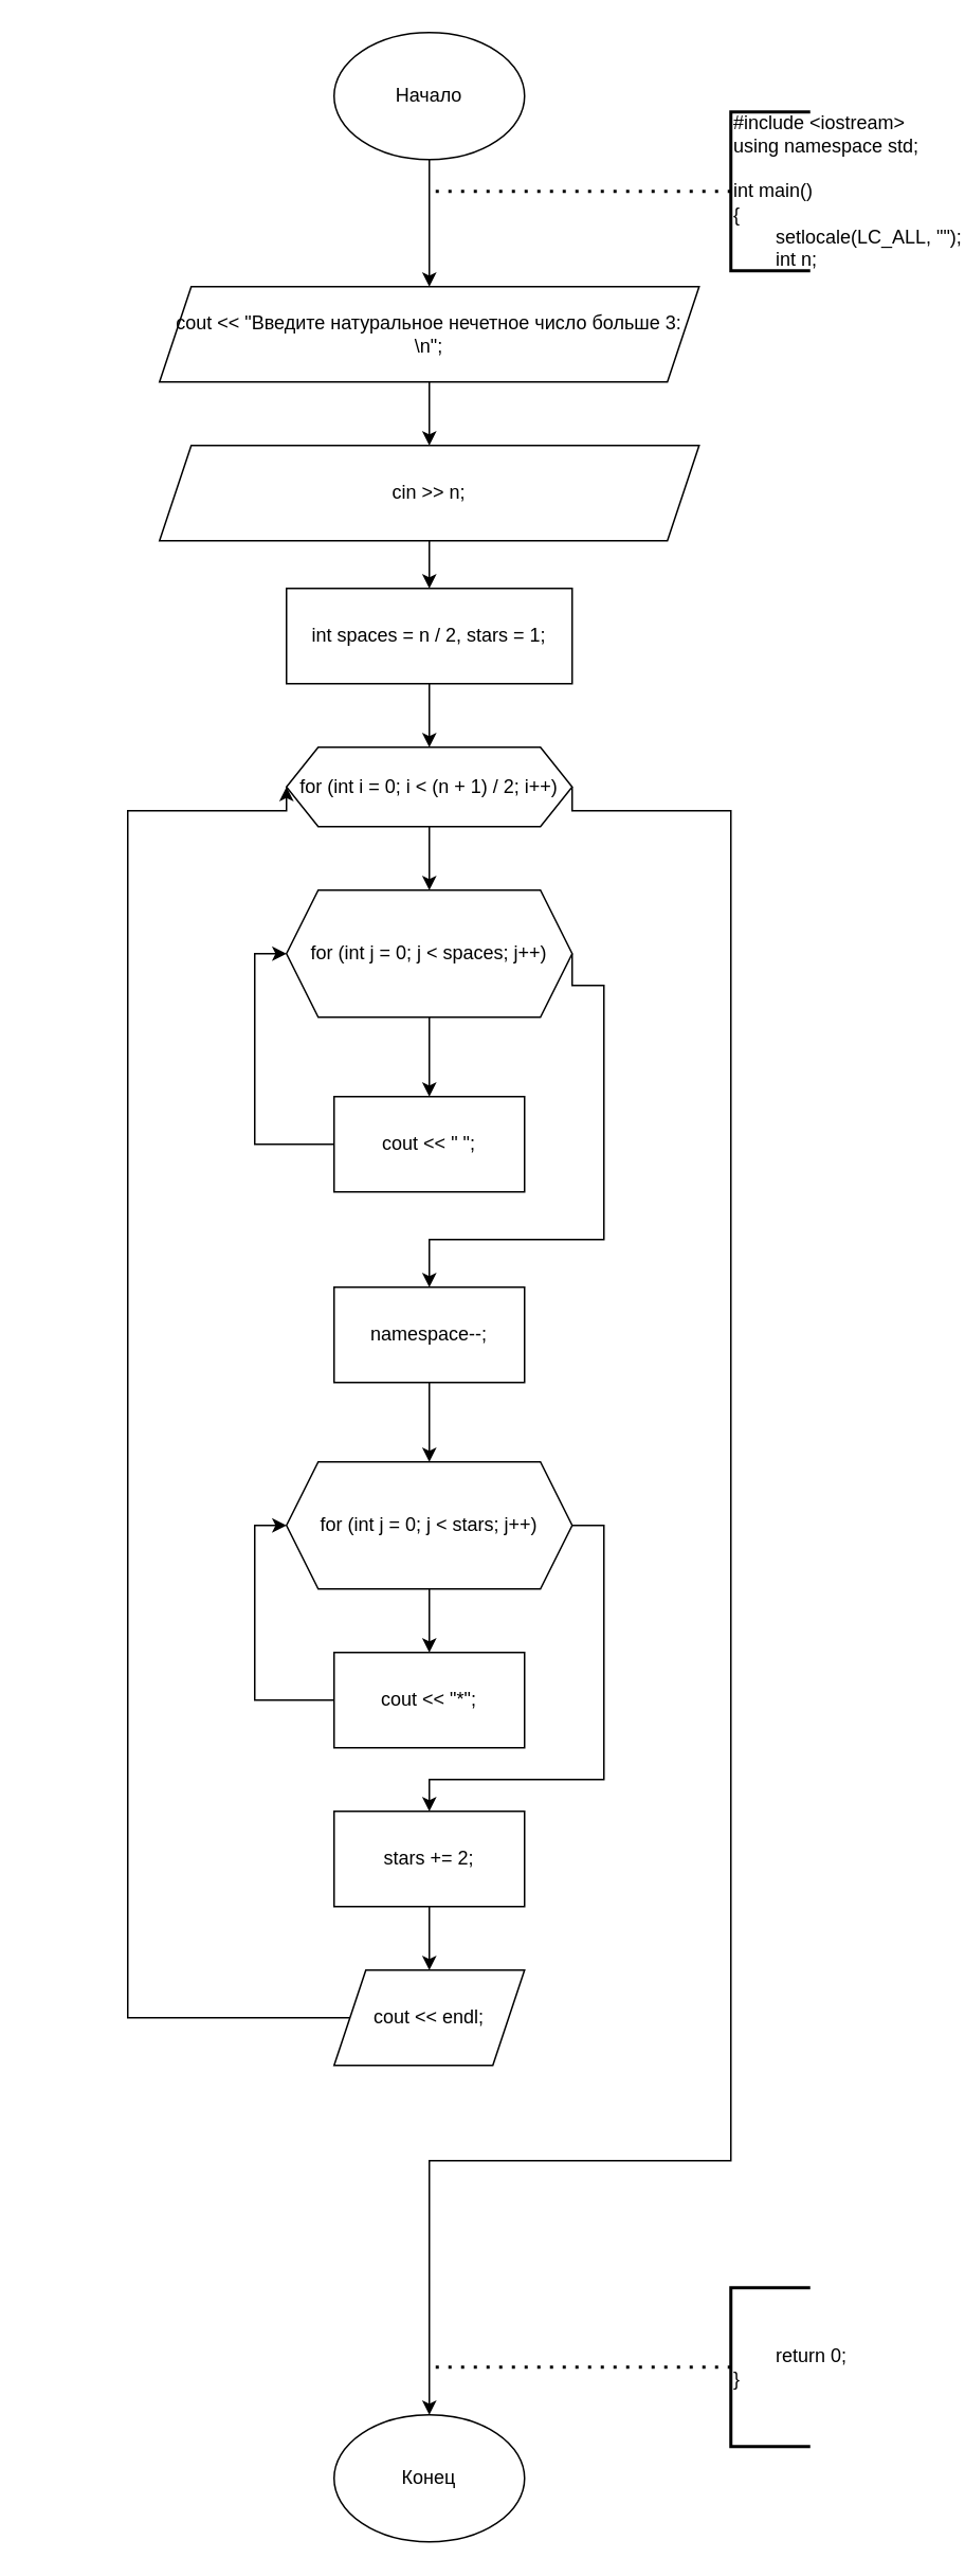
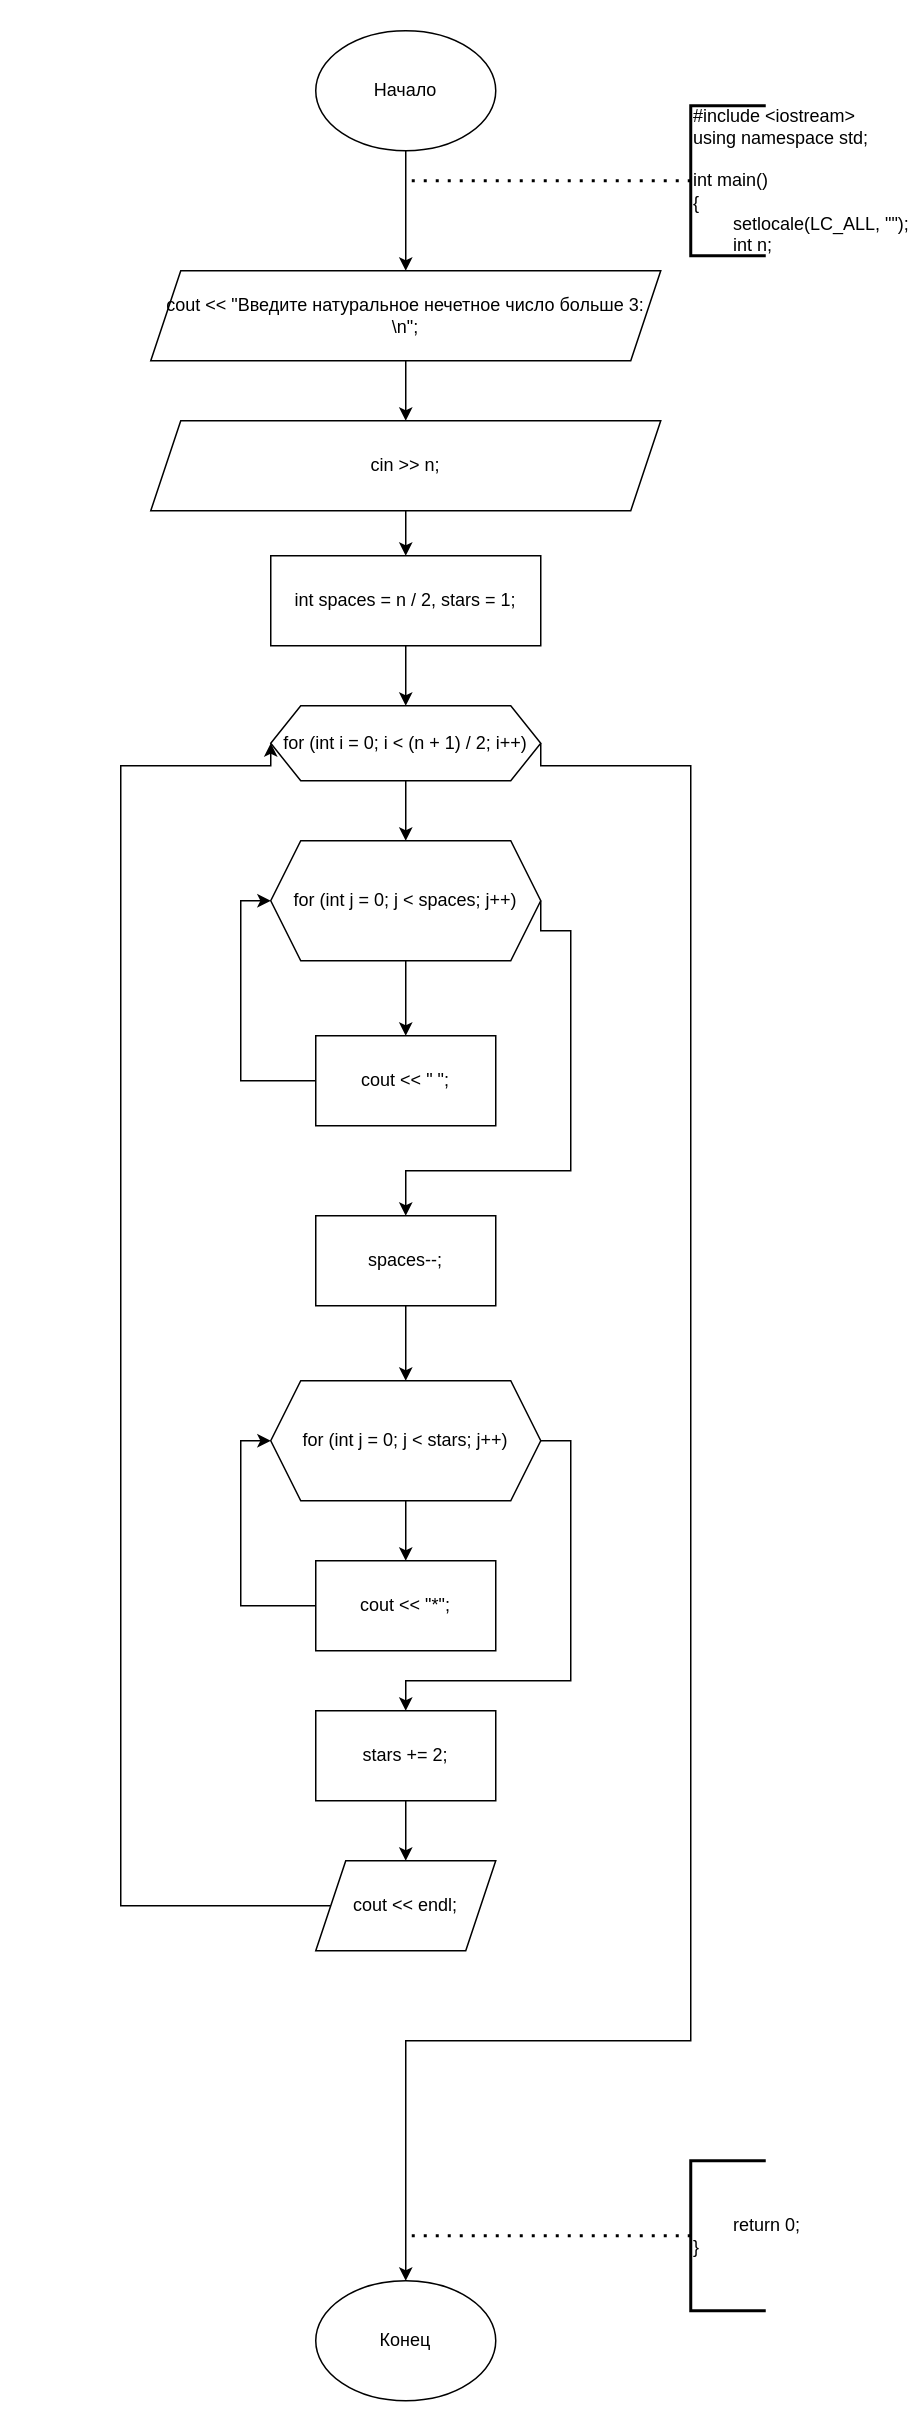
- <mxCell id="25" value="namespace--;" style="rounded=0;whiteSpace=wrap;html=1;" vertex="1" parent="1"><mxGeometry x="210" y="810" width="120" height="60" as="geometry" /></mxCell>
+ <mxCell id="25" value="spaces--;" style="rounded=0;whiteSpace=wrap;html=1;" vertex="1" parent="1"><mxGeometry x="210" y="810" width="120" height="60" as="geometry" /></mxCell>
